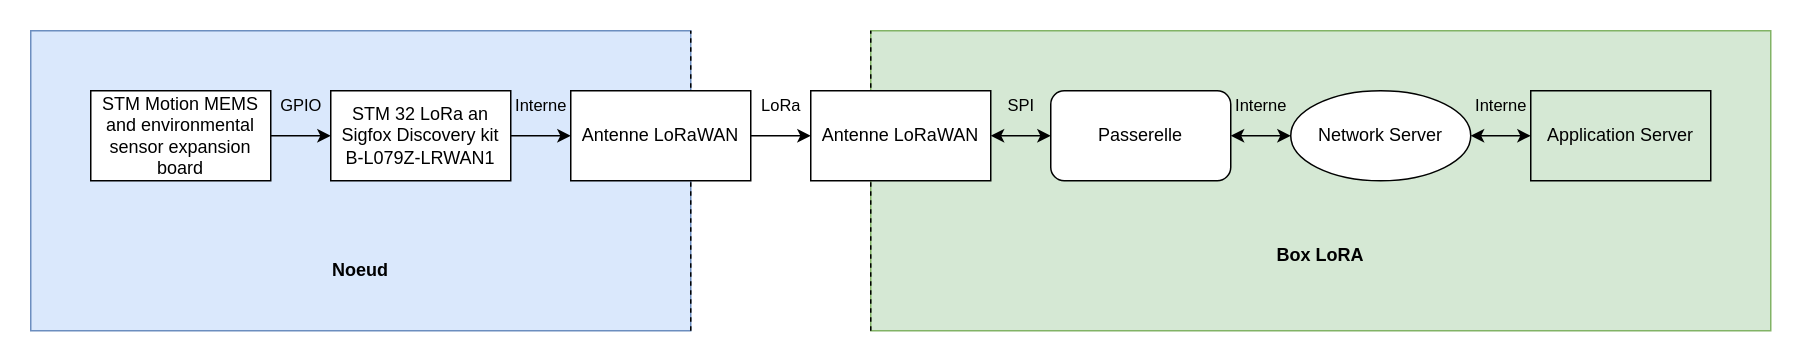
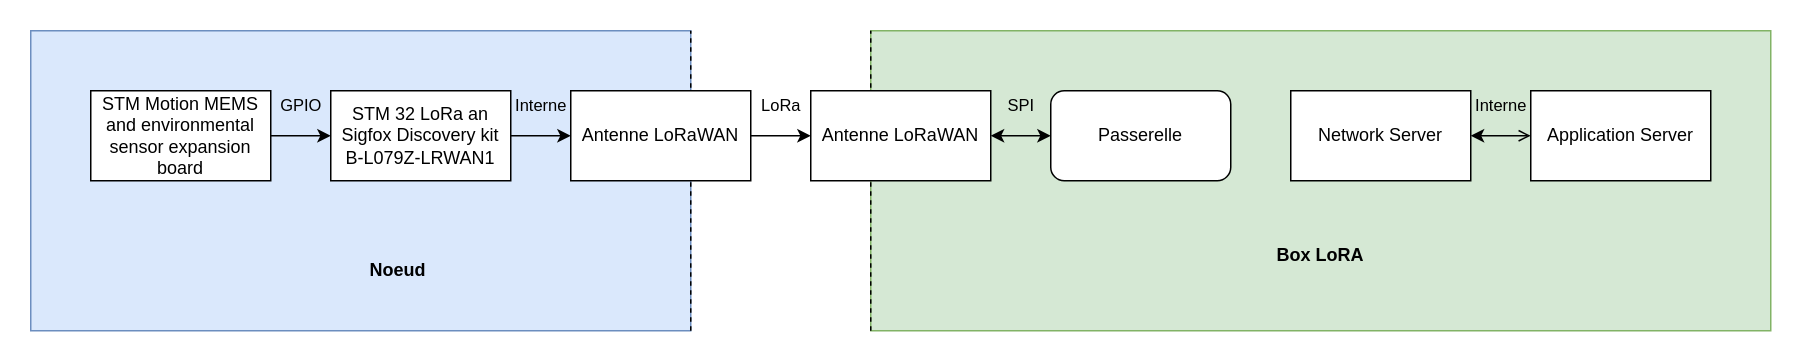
- <mxCell id="17" value="Interne" style="endArrow=classic;startArrow=classic;html=1;entryX=0;entryY=0.5;entryDx=0;entryDy=0;exitX=1;exitY=0.5;exitDx=0;exitDy=0;labelBackgroundColor=none;" parent="1" source="10" target="11" edge="1"><mxGeometry y="20" width="50" height="50" relative="1" as="geometry"><mxPoint x="820" y="240" as="sourcePoint" /><mxPoint x="870" y="190" as="targetPoint" /><mxPoint as="offset" /></mxGeometry></mxCell>
- <mxCell id="11" value="Network Server" style="ellipse;whiteSpace=wrap;html=1;" parent="1" vertex="1"><mxGeometry x="860" y="60" width="120" height="60" as="geometry" /></mxCell>
+ <mxCell id="11" value="Network Server" style="rounded=0;whiteSpace=wrap;html=1;" parent="1" vertex="1"><mxGeometry x="860" y="60" width="120" height="60" as="geometry" /></mxCell>
- <mxCell id="18" value="Interne" style="endArrow=classic;startArrow=classic;html=1;entryX=0;entryY=0.5;entryDx=0;entryDy=0;exitX=1;exitY=0.5;exitDx=0;exitDy=0;labelBackgroundColor=none;" parent="1" source="11" target="12" edge="1"><mxGeometry y="20" width="50" height="50" relative="1" as="geometry"><mxPoint x="1000" y="300" as="sourcePoint" /><mxPoint x="1050" y="250" as="targetPoint" /><mxPoint as="offset" /></mxGeometry></mxCell>
+ <mxCell id="18" value="Interne" style="endArrow=open;startArrow=classic;html=1;entryX=0;entryY=0.5;entryDx=0;entryDy=0;exitX=1;exitY=0.5;exitDx=0;exitDy=0;labelBackgroundColor=none;" parent="1" source="11" target="12" edge="1"><mxGeometry y="20" width="50" height="50" relative="1" as="geometry"><mxPoint x="1000" y="300" as="sourcePoint" /><mxPoint x="1050" y="250" as="targetPoint" /><mxPoint as="offset" /></mxGeometry></mxCell>
- <mxCell id="12" value="Application Server" style="rounded=0;whiteSpace=wrap;html=1;fillColor=#d5e8d4;" parent="1" vertex="1"><mxGeometry x="1020" y="60" width="120" height="60" as="geometry" /></mxCell>
+ <mxCell id="12" value="Application Server" style="rounded=0;whiteSpace=wrap;html=1;" parent="1" vertex="1"><mxGeometry x="1020" y="60" width="120" height="60" as="geometry" /></mxCell>
- <mxCell id="19" value="&lt;span&gt;Noeud&lt;/span&gt;" style="text;html=1;strokeColor=none;fillColor=none;align=center;verticalAlign=middle;whiteSpace=wrap;rounded=0;fontStyle=1" parent="1" vertex="1"><mxGeometry x="220" y="170" width="40" height="20" as="geometry" /></mxCell>
+ <mxCell id="19" value="&lt;span&gt;Noeud&lt;/span&gt;" style="text;html=1;strokeColor=none;fillColor=none;align=center;verticalAlign=middle;whiteSpace=wrap;rounded=0;fontStyle=1" parent="1" vertex="1"><mxGeometry x="245" y="170" width="40" height="20" as="geometry" /></mxCell>
